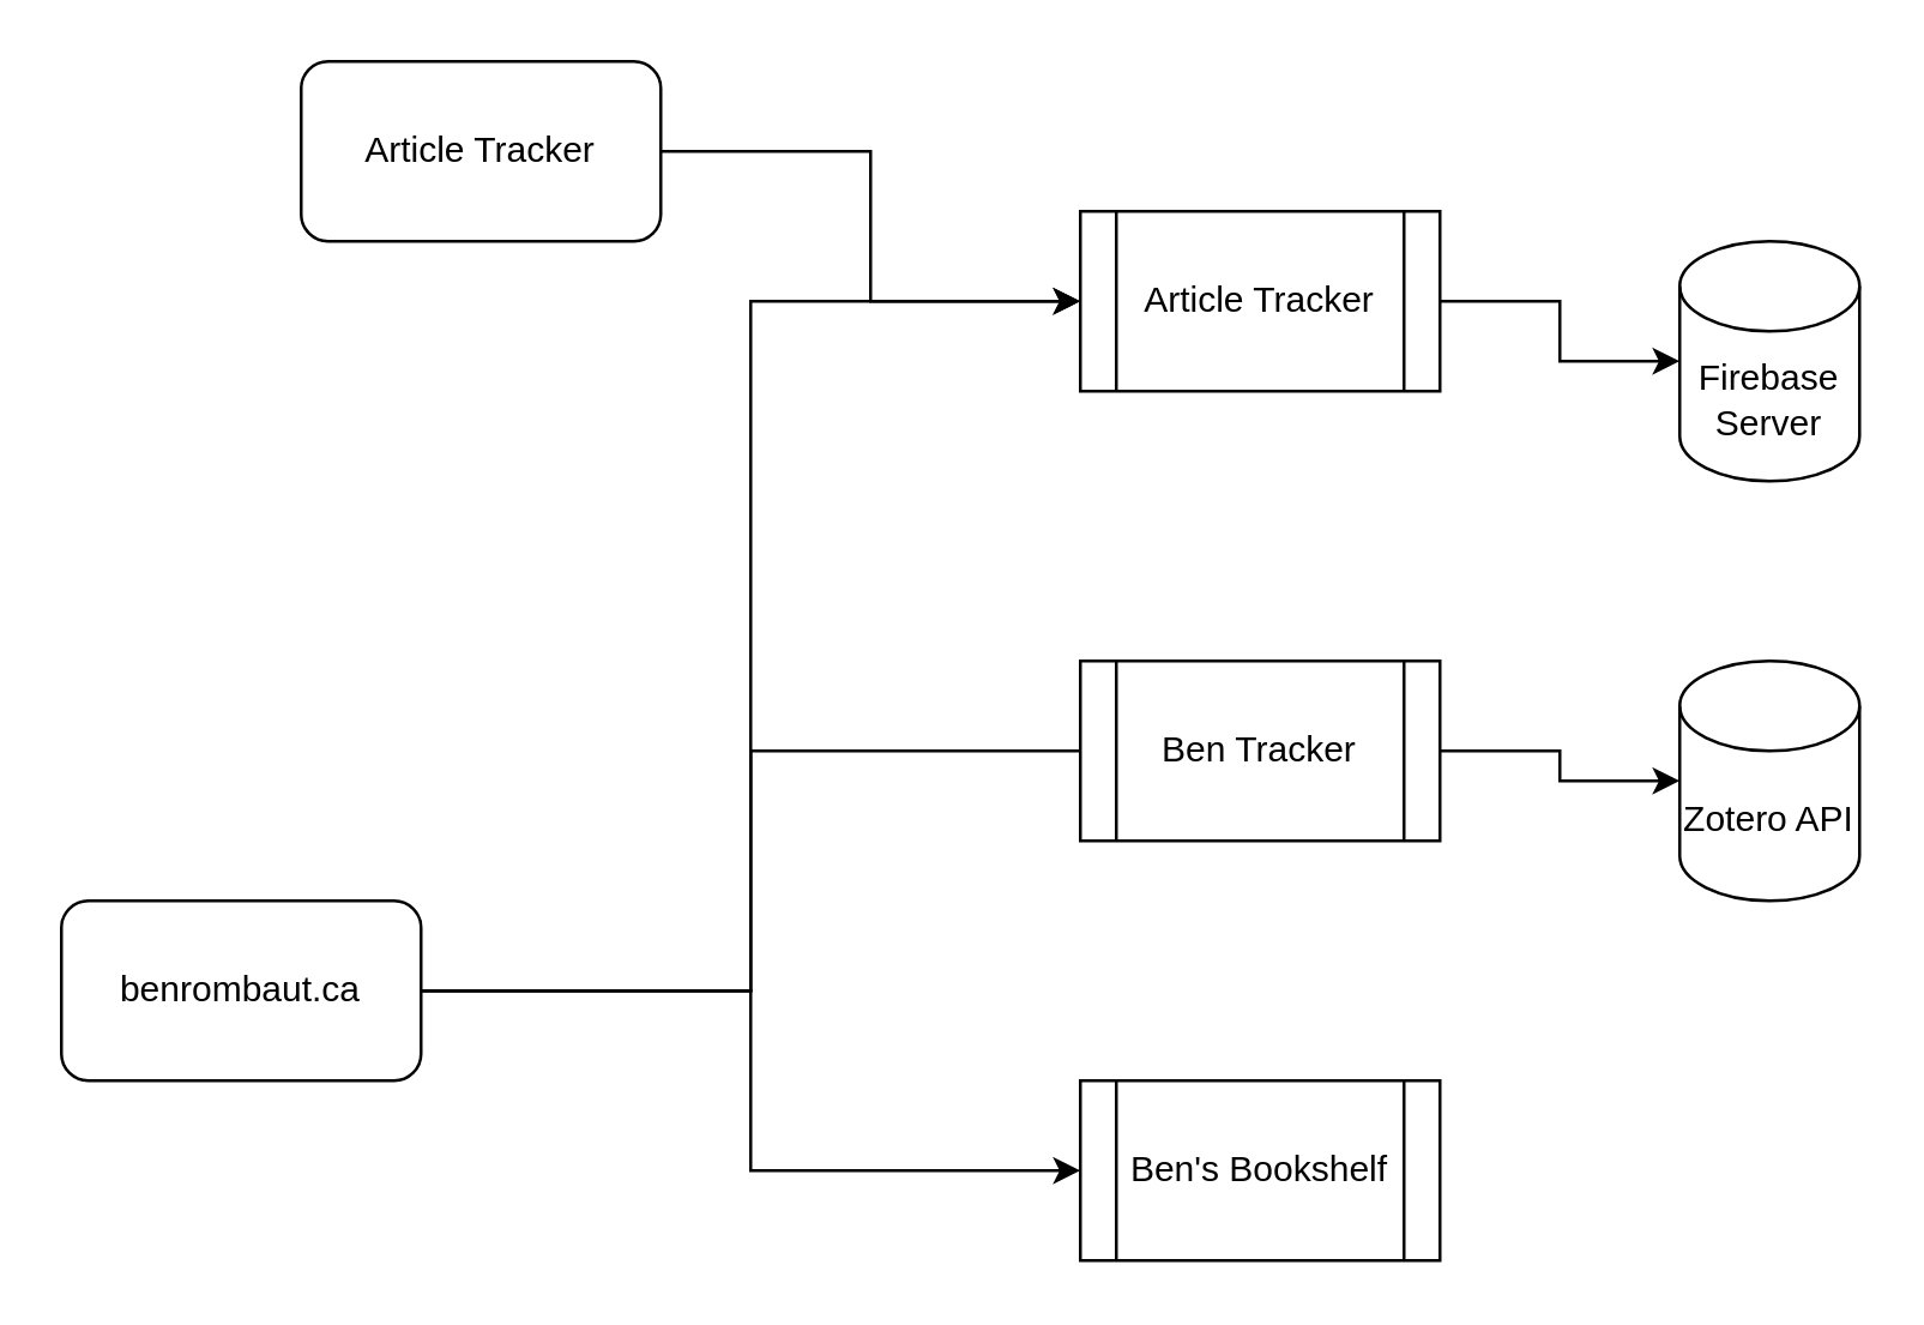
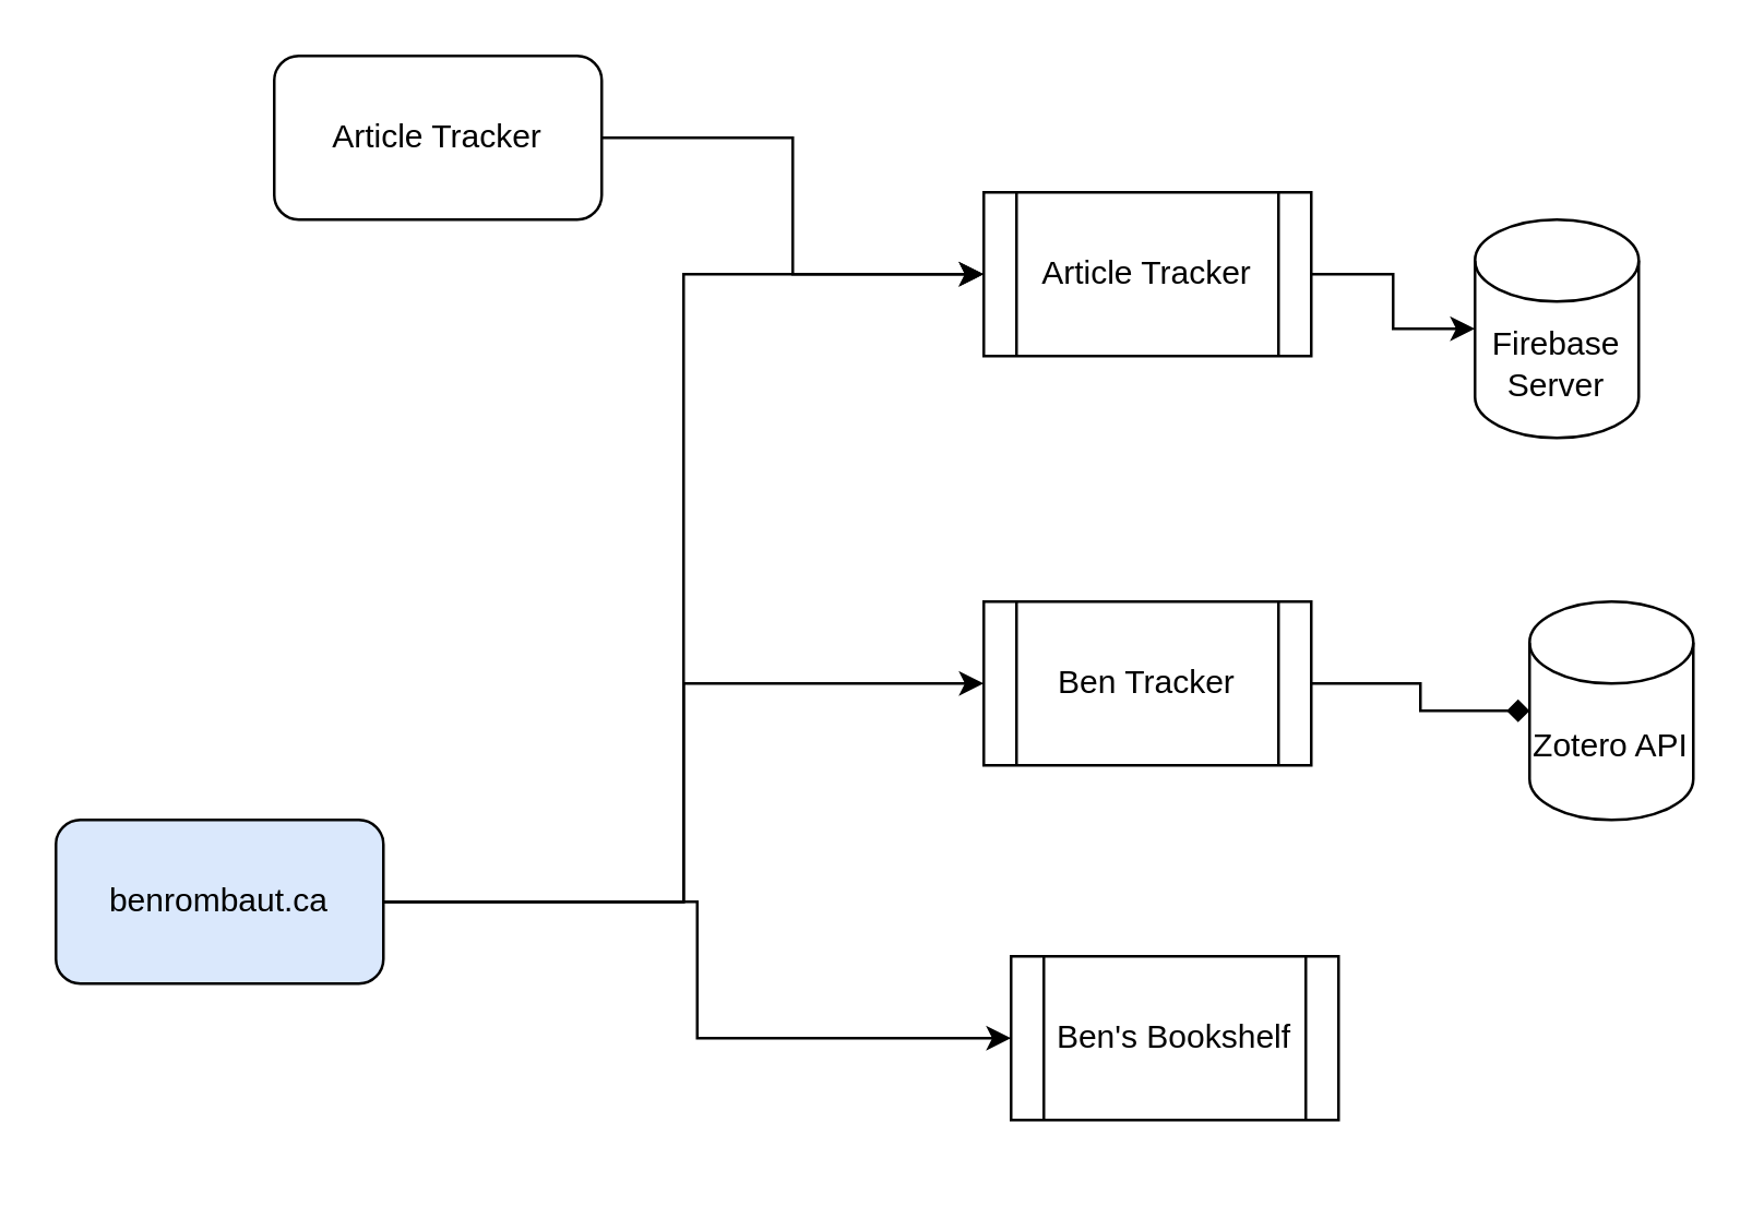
- <mxCell id="2" value="Firebase Server" style="shape=cylinder3;whiteSpace=wrap;html=1;boundedLbl=1;backgroundOutline=1;size=15;" vertex="1" parent="1"><mxGeometry x="560" y="80" width="60" height="80" as="geometry" /></mxCell>
+ <mxCell id="2" value="Firebase Server" style="shape=cylinder3;whiteSpace=wrap;html=1;boundedLbl=1;backgroundOutline=1;size=15;" vertex="1" parent="1"><mxGeometry x="540" y="80" width="60" height="80" as="geometry" /></mxCell>
- <mxCell id="8" style="edgeStyle=orthogonalEdgeStyle;rounded=0;orthogonalLoop=1;jettySize=auto;html=1;exitX=1;exitY=0.5;exitDx=0;exitDy=0;entryX=0;entryY=0.5;entryDx=0;entryDy=0;endArrow=none;" edge="1" parent="1" source="10" target="13"><mxGeometry relative="1" as="geometry" /></mxCell>
+ <mxCell id="8" style="edgeStyle=orthogonalEdgeStyle;rounded=0;orthogonalLoop=1;jettySize=auto;html=1;exitX=1;exitY=0.5;exitDx=0;exitDy=0;entryX=0;entryY=0.5;entryDx=0;entryDy=0;" edge="1" parent="1" source="10" target="13"><mxGeometry relative="1" as="geometry" /></mxCell>
- <mxCell id="12" value="" style="edgeStyle=orthogonalEdgeStyle;rounded=0;orthogonalLoop=1;jettySize=auto;html=1;" edge="1" parent="1" source="13" target="11"><mxGeometry relative="1" as="geometry" /></mxCell>
+ <mxCell id="12" value="" style="edgeStyle=orthogonalEdgeStyle;rounded=0;orthogonalLoop=1;jettySize=auto;html=1;endArrow=diamond;" edge="1" parent="1" source="13" target="11"><mxGeometry relative="1" as="geometry" /></mxCell>
- <mxCell id="10" value="benrombaut.ca" style="rounded=1;whiteSpace=wrap;html=1;" vertex="1" parent="1"><mxGeometry x="20" y="300" width="120" height="60" as="geometry" /></mxCell>
+ <mxCell id="10" value="benrombaut.ca" style="rounded=1;whiteSpace=wrap;html=1;fillColor=#dae8fc;" vertex="1" parent="1"><mxGeometry x="20" y="300" width="120" height="60" as="geometry" /></mxCell>
- <mxCell id="14" value="Ben's Bookshelf" style="shape=process;whiteSpace=wrap;html=1;backgroundOutline=1;" vertex="1" parent="1"><mxGeometry x="360" y="360" width="120" height="60" as="geometry" /></mxCell>
+ <mxCell id="14" value="Ben's Bookshelf" style="shape=process;whiteSpace=wrap;html=1;backgroundOutline=1;" vertex="1" parent="1"><mxGeometry x="370" y="350" width="120" height="60" as="geometry" /></mxCell>
